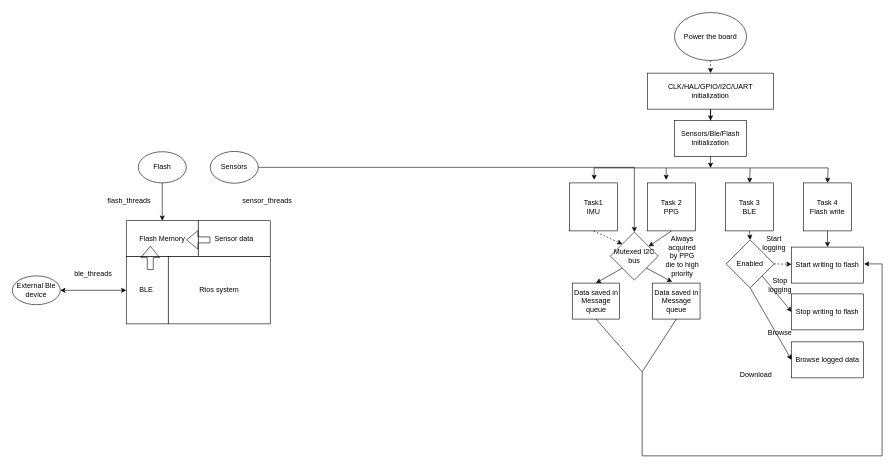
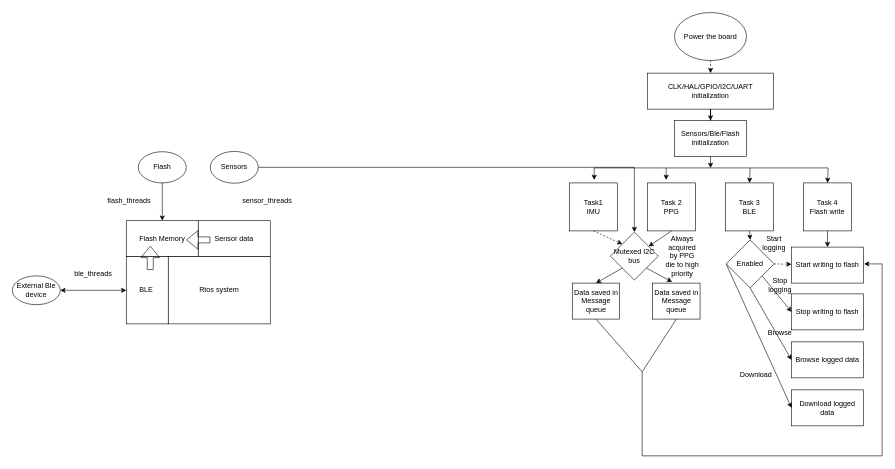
+ <mxCell id="36" value="" style="endArrow=classic;html=1;rounded=0;entryX=0;entryY=0.5;entryDx=0;entryDy=0;exitX=0;exitY=0.5;exitDx=0;exitDy=0;" edge="1" parent="1" source="25" target="32"><mxGeometry width="50" height="50" relative="1" as="geometry"><mxPoint x="1180" y="599" as="sourcePoint" /><mxPoint x="1230" y="549" as="targetPoint" /></mxGeometry></mxCell>
+ <mxCell id="32" value="Download logged data" style="rounded=0;whiteSpace=wrap;html=1;" vertex="1" parent="1"><mxGeometry x="1319" y="649" width="120" height="60" as="geometry" /></mxCell>
